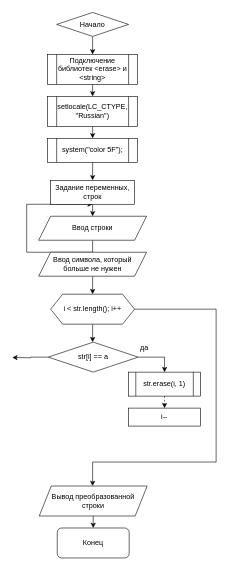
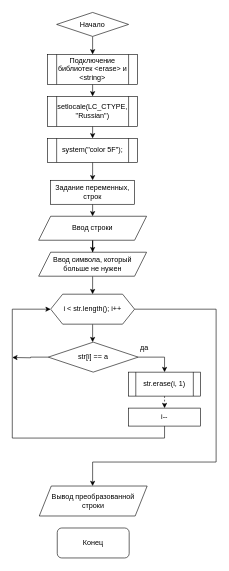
- <mxCell id="8" style="edgeStyle=orthogonalEdgeStyle;rounded=0;orthogonalLoop=1;jettySize=auto;html=1;exitX=0.5;exitY=1;exitDx=0;exitDy=0;" edge="1" parent="1" source="9" target="12"><mxGeometry relative="1" as="geometry" /></mxCell>
+ <mxCell id="8" style="edgeStyle=orthogonalEdgeStyle;rounded=0;orthogonalLoop=1;jettySize=auto;html=1;exitX=0.5;exitY=1;exitDx=0;exitDy=0;" edge="1" parent="1" source="9" target="13"><mxGeometry relative="1" as="geometry" /></mxCell>
+ <mxCell id="28" style="edgeStyle=orthogonalEdgeStyle;rounded=0;orthogonalLoop=1;jettySize=auto;html=1;exitX=0.5;exitY=1;exitDx=0;exitDy=0;entryX=0;entryY=0.5;entryDx=0;entryDy=0;" edge="1" parent="1" source="29" target="11"><mxGeometry relative="1" as="geometry"><Array as="points"><mxPoint x="274" y="730" /><mxPoint x="20" y="730" /><mxPoint x="20" y="515" /></Array></mxGeometry></mxCell>
- <mxCell id="20" style="edgeStyle=orthogonalEdgeStyle;rounded=0;orthogonalLoop=1;jettySize=auto;html=1;exitX=0.5;exitY=1;exitDx=0;exitDy=0;entryX=0.5;entryY=0;entryDx=0;entryDy=0;" edge="1" parent="1" source="21" target="6"><mxGeometry relative="1" as="geometry" /></mxCell>
